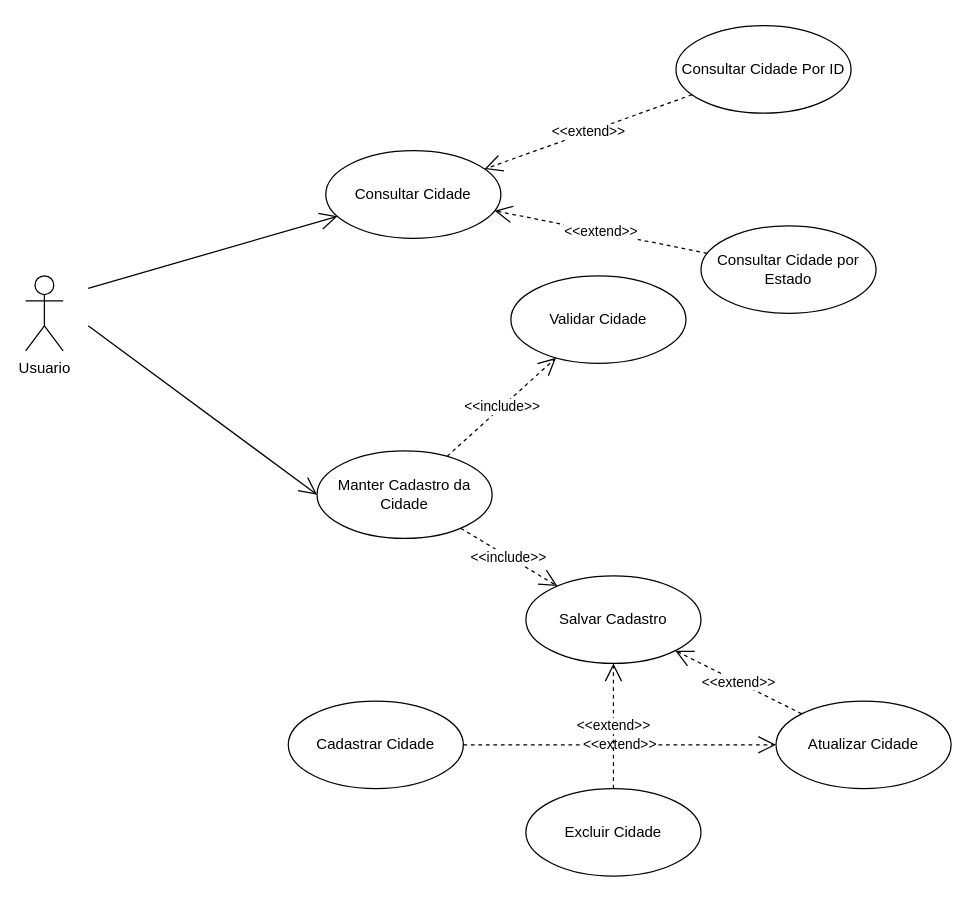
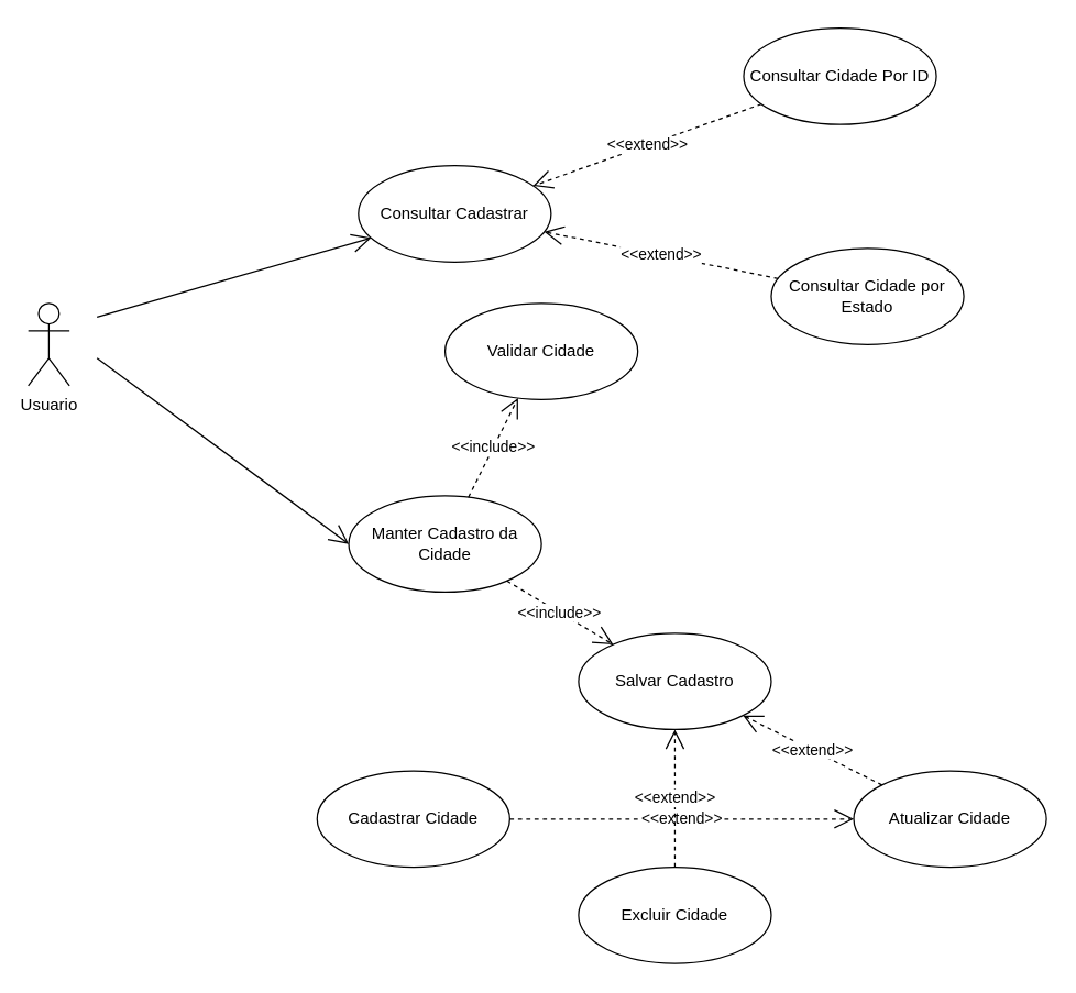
- <mxCell id="10" value="Consultar Cidade" style="ellipse;whiteSpace=wrap;html=1;" vertex="1" parent="1"><mxGeometry x="260" y="120" width="140" height="70" as="geometry" /></mxCell>
+ <mxCell id="10" value="Consultar Cadastrar" style="ellipse;whiteSpace=wrap;html=1;" vertex="1" parent="1"><mxGeometry x="260" y="120" width="140" height="70" as="geometry" /></mxCell>
- <mxCell id="6" value="Validar Cidade" style="ellipse;whiteSpace=wrap;html=1;" vertex="1" parent="1"><mxGeometry x="408" y="220" width="140" height="70" as="geometry" /></mxCell>
+ <mxCell id="6" value="Validar Cidade" style="ellipse;whiteSpace=wrap;html=1;" vertex="1" parent="1"><mxGeometry x="323" y="220" width="140" height="70" as="geometry" /></mxCell>
